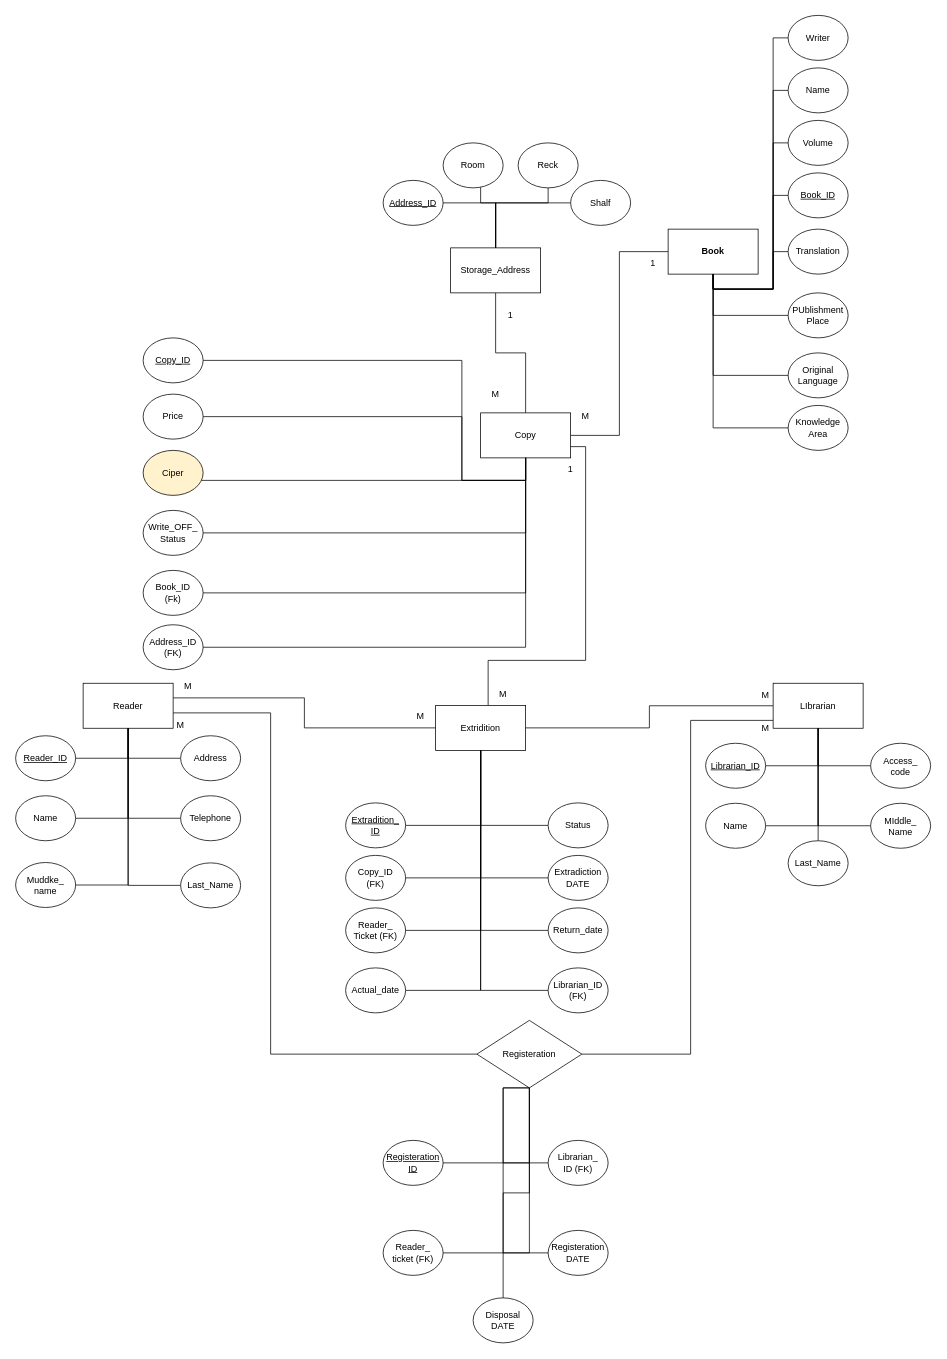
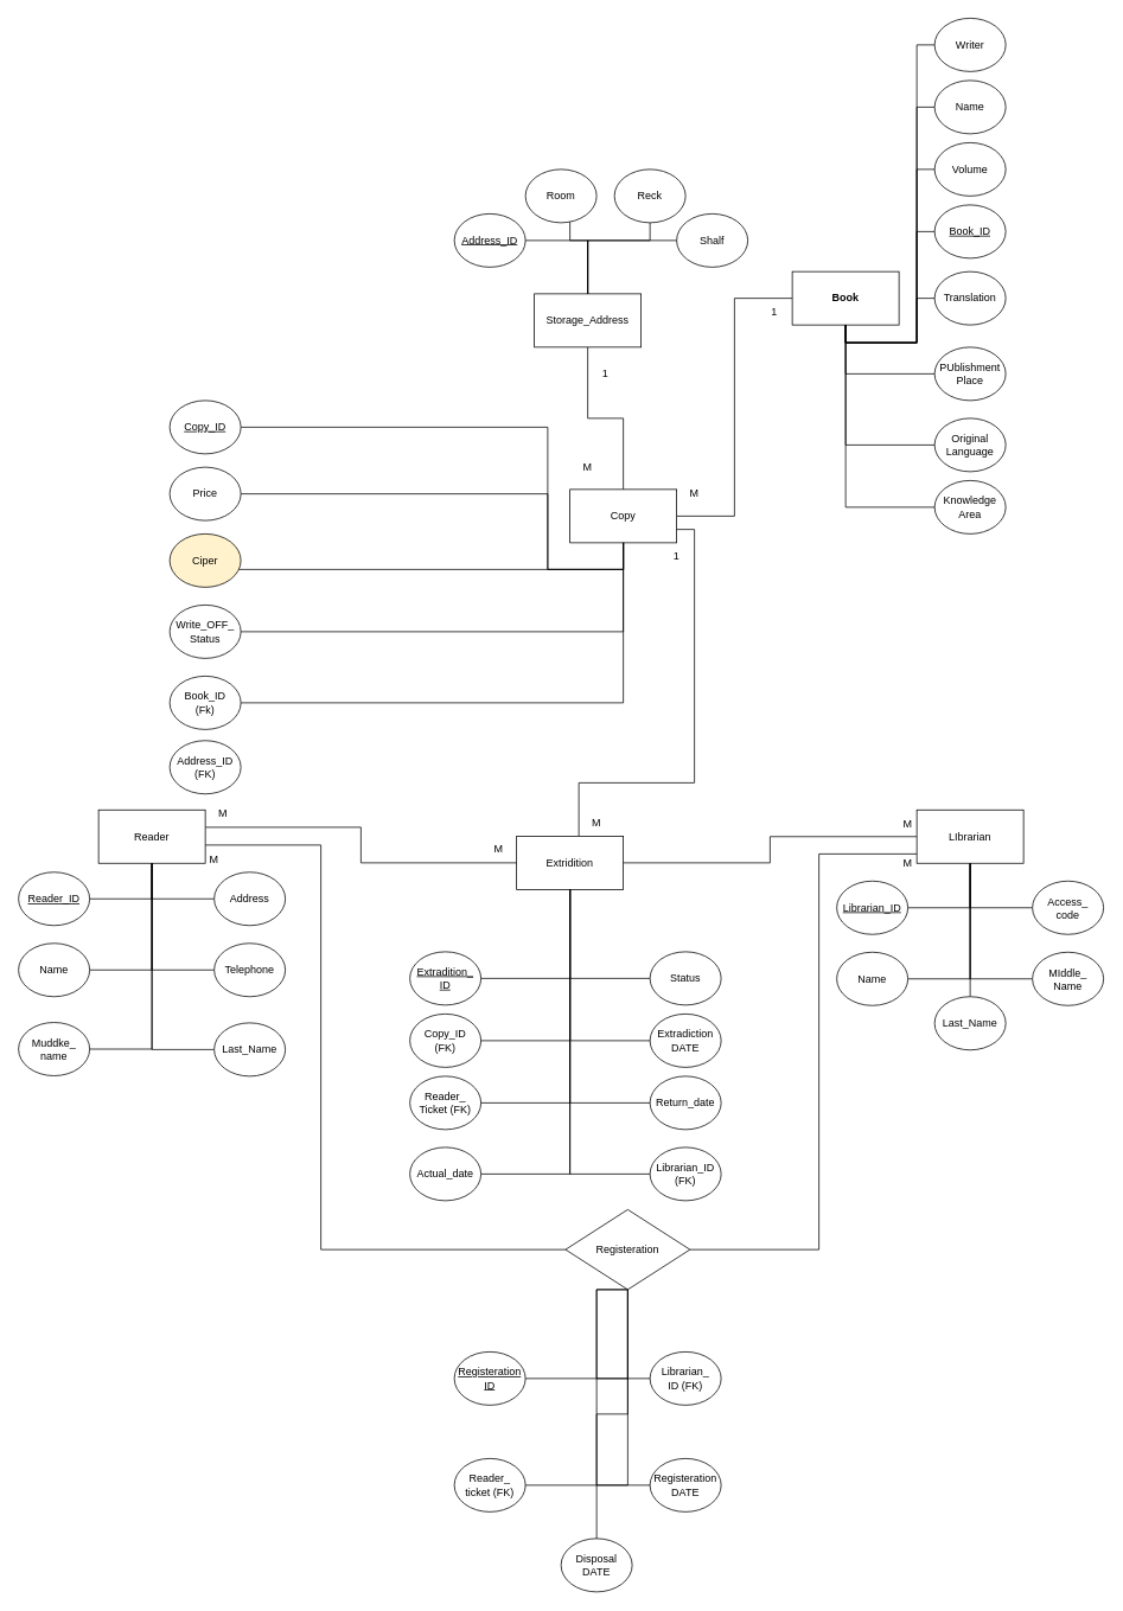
- <mxCell id="90" style="edgeStyle=orthogonalEdgeStyle;rounded=0;orthogonalLoop=1;jettySize=auto;html=1;entryX=0.5;entryY=1;entryDx=0;entryDy=0;endArrow=none;endFill=0;" edge="1" source="89" parent="1" target="13"><mxGeometry relative="1" as="geometry"><mxPoint x="700" y="687.5" as="targetPoint" /></mxGeometry></mxCell>
